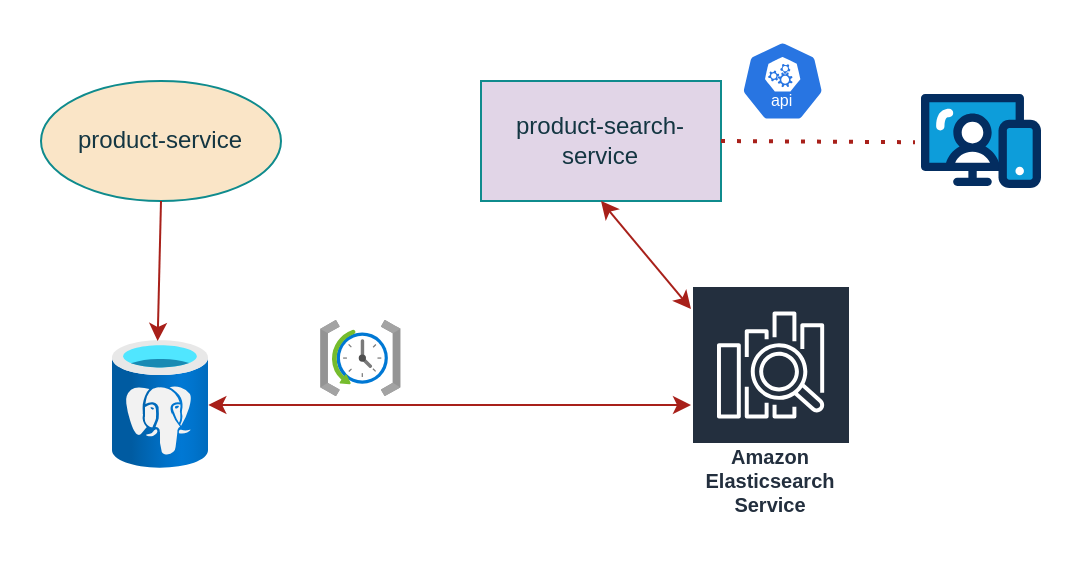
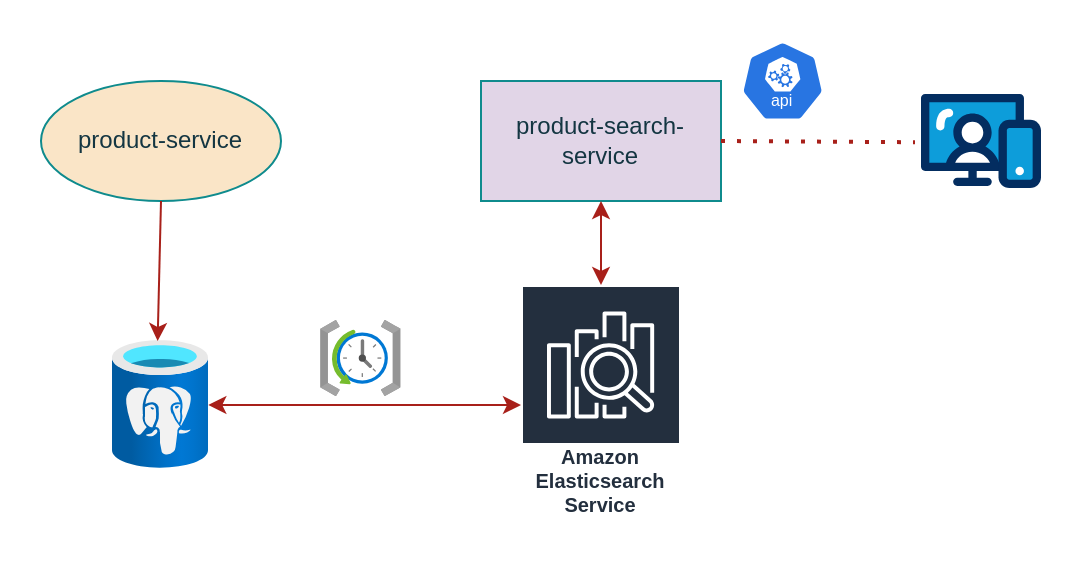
- <mxCell id="8" value="Amazon Elasticsearch Service" style="sketch=0;outlineConnect=0;fontColor=#232F3E;gradientColor=none;strokeColor=#ffffff;fillColor=#232F3E;dashed=0;verticalLabelPosition=middle;verticalAlign=bottom;align=center;html=1;whiteSpace=wrap;fontSize=10;fontStyle=1;spacing=3;shape=mxgraph.aws4.productIcon;prIcon=mxgraph.aws4.elasticsearch_service;" vertex="1" parent="1"><mxGeometry x="345" y="142" width="80" height="120" as="geometry" /></mxCell>
+ <mxCell id="8" value="Amazon Elasticsearch Service" style="sketch=0;outlineConnect=0;fontColor=#232F3E;gradientColor=none;strokeColor=#ffffff;fillColor=#232F3E;dashed=0;verticalLabelPosition=middle;verticalAlign=bottom;align=center;html=1;whiteSpace=wrap;fontSize=10;fontStyle=1;spacing=3;shape=mxgraph.aws4.productIcon;prIcon=mxgraph.aws4.elasticsearch_service;" vertex="1" parent="1"><mxGeometry x="260" y="142" width="80" height="120" as="geometry" /></mxCell>
